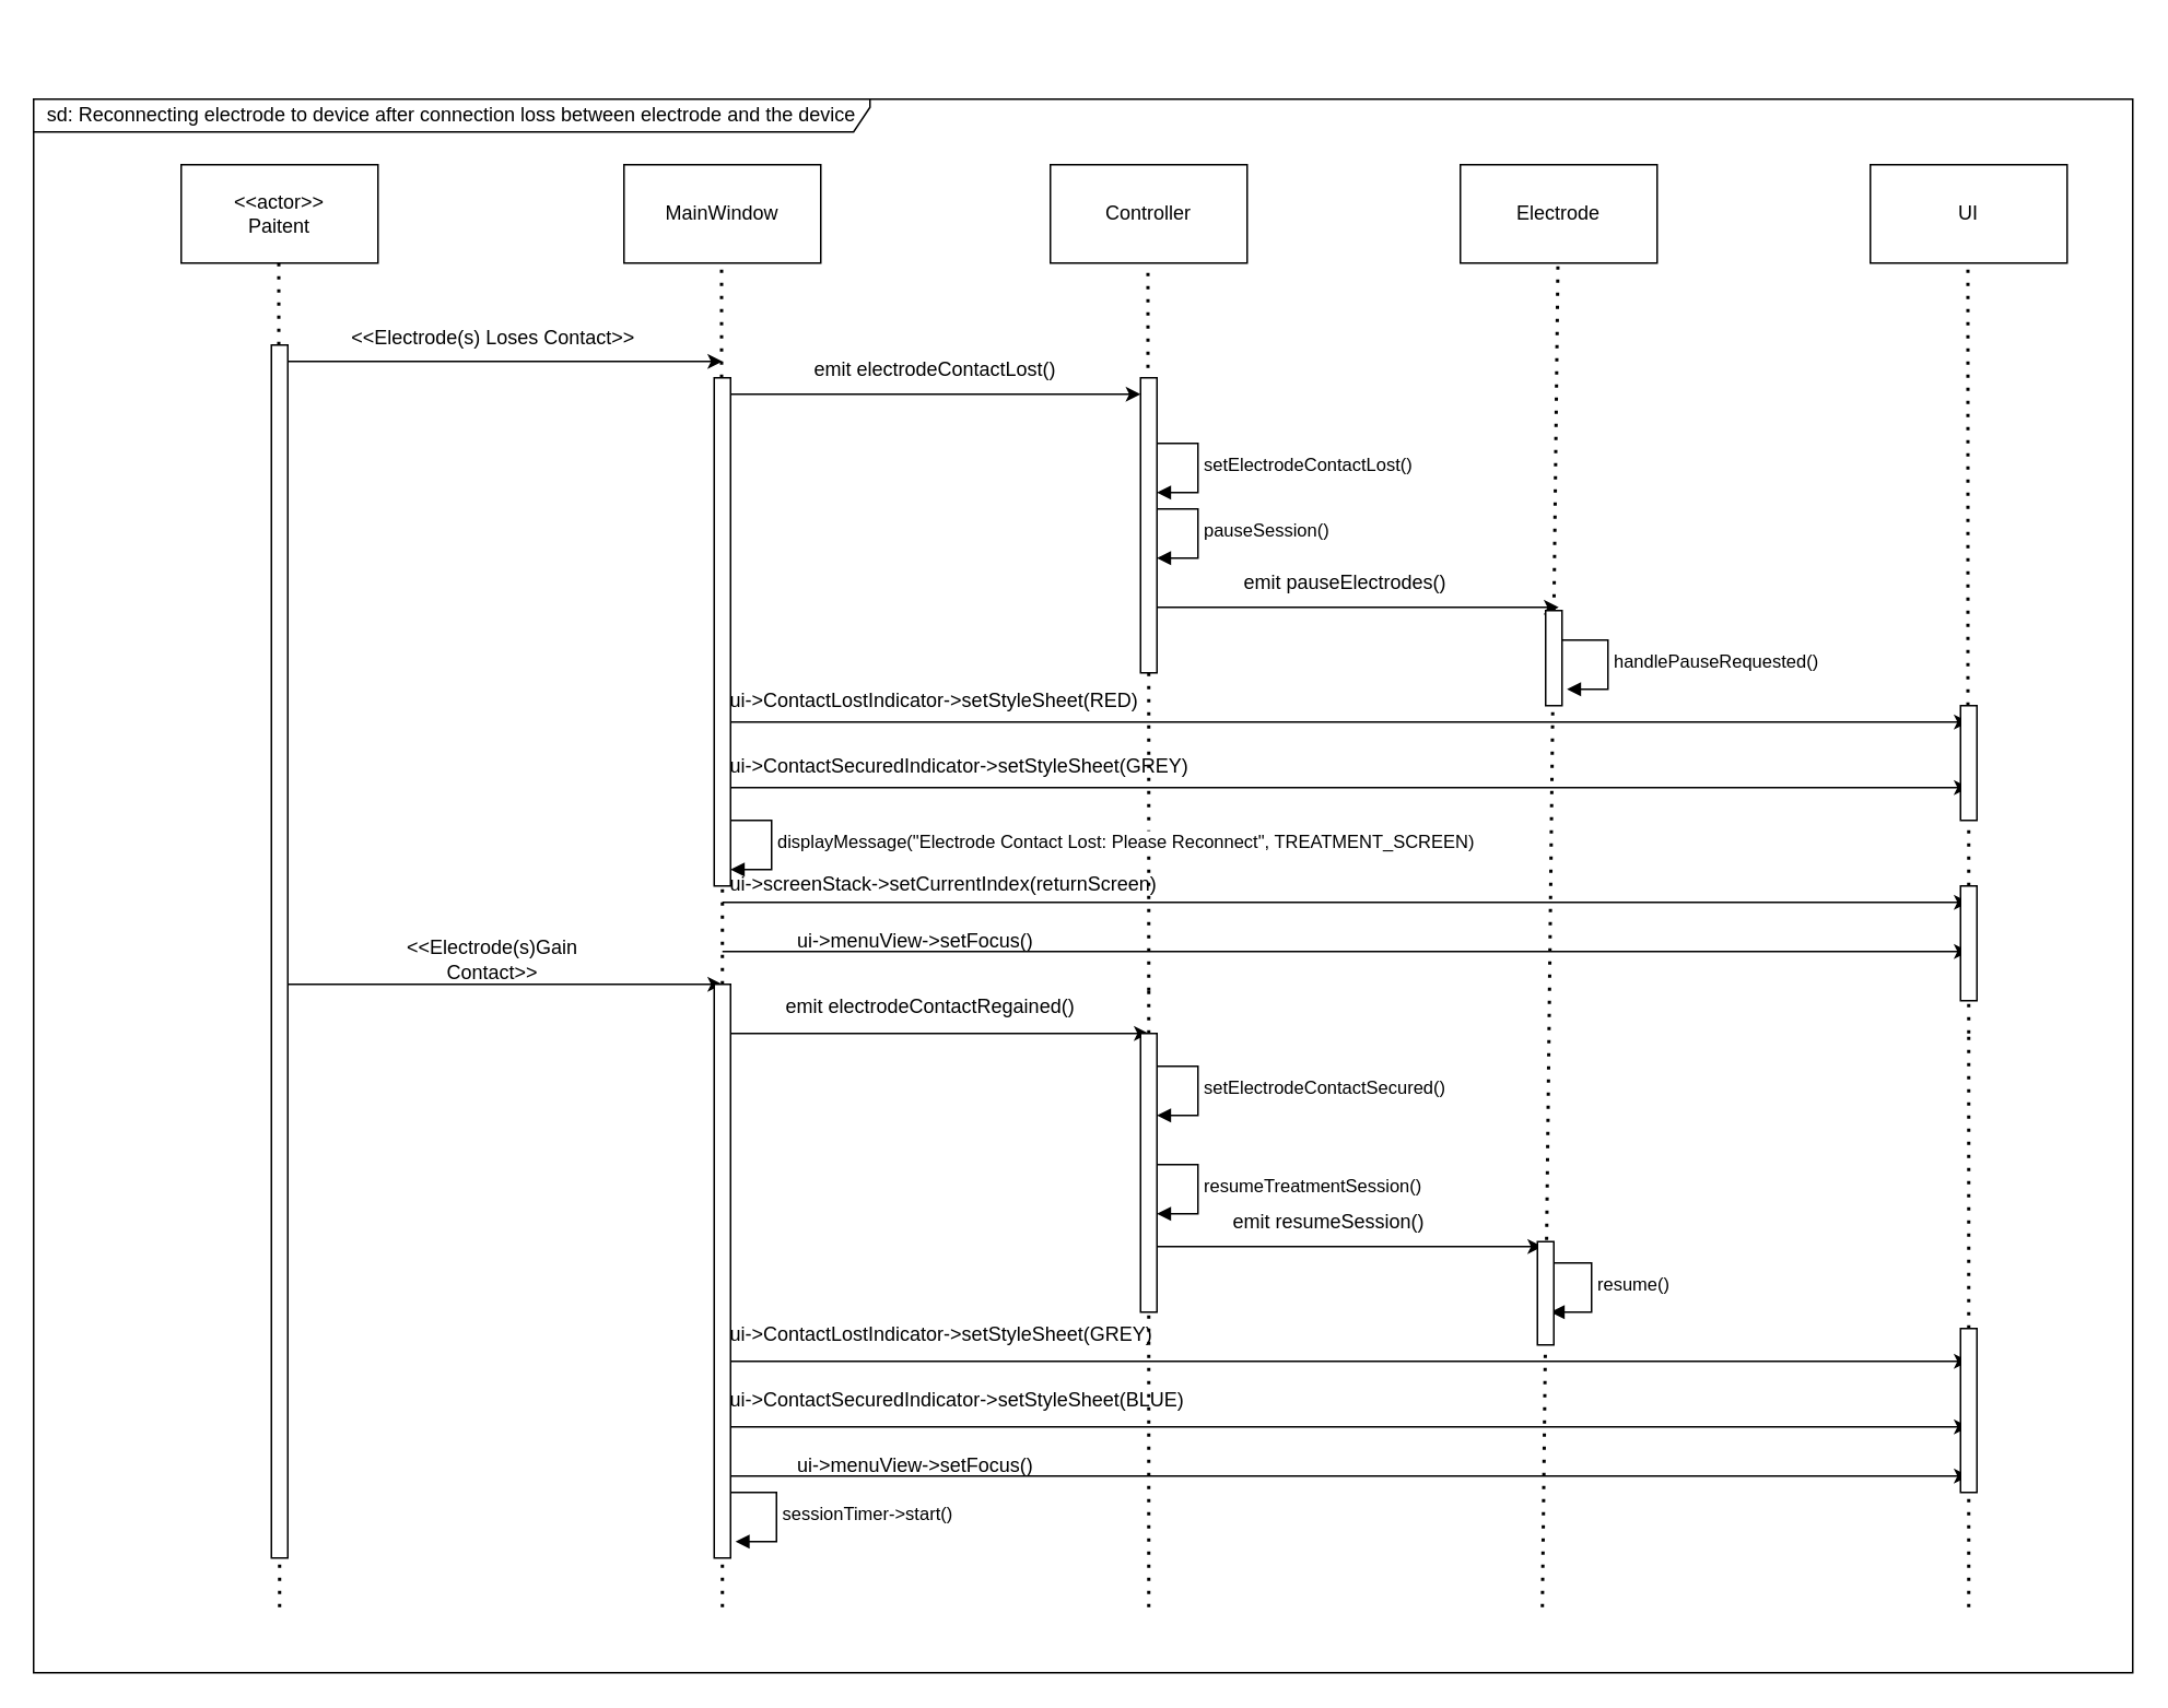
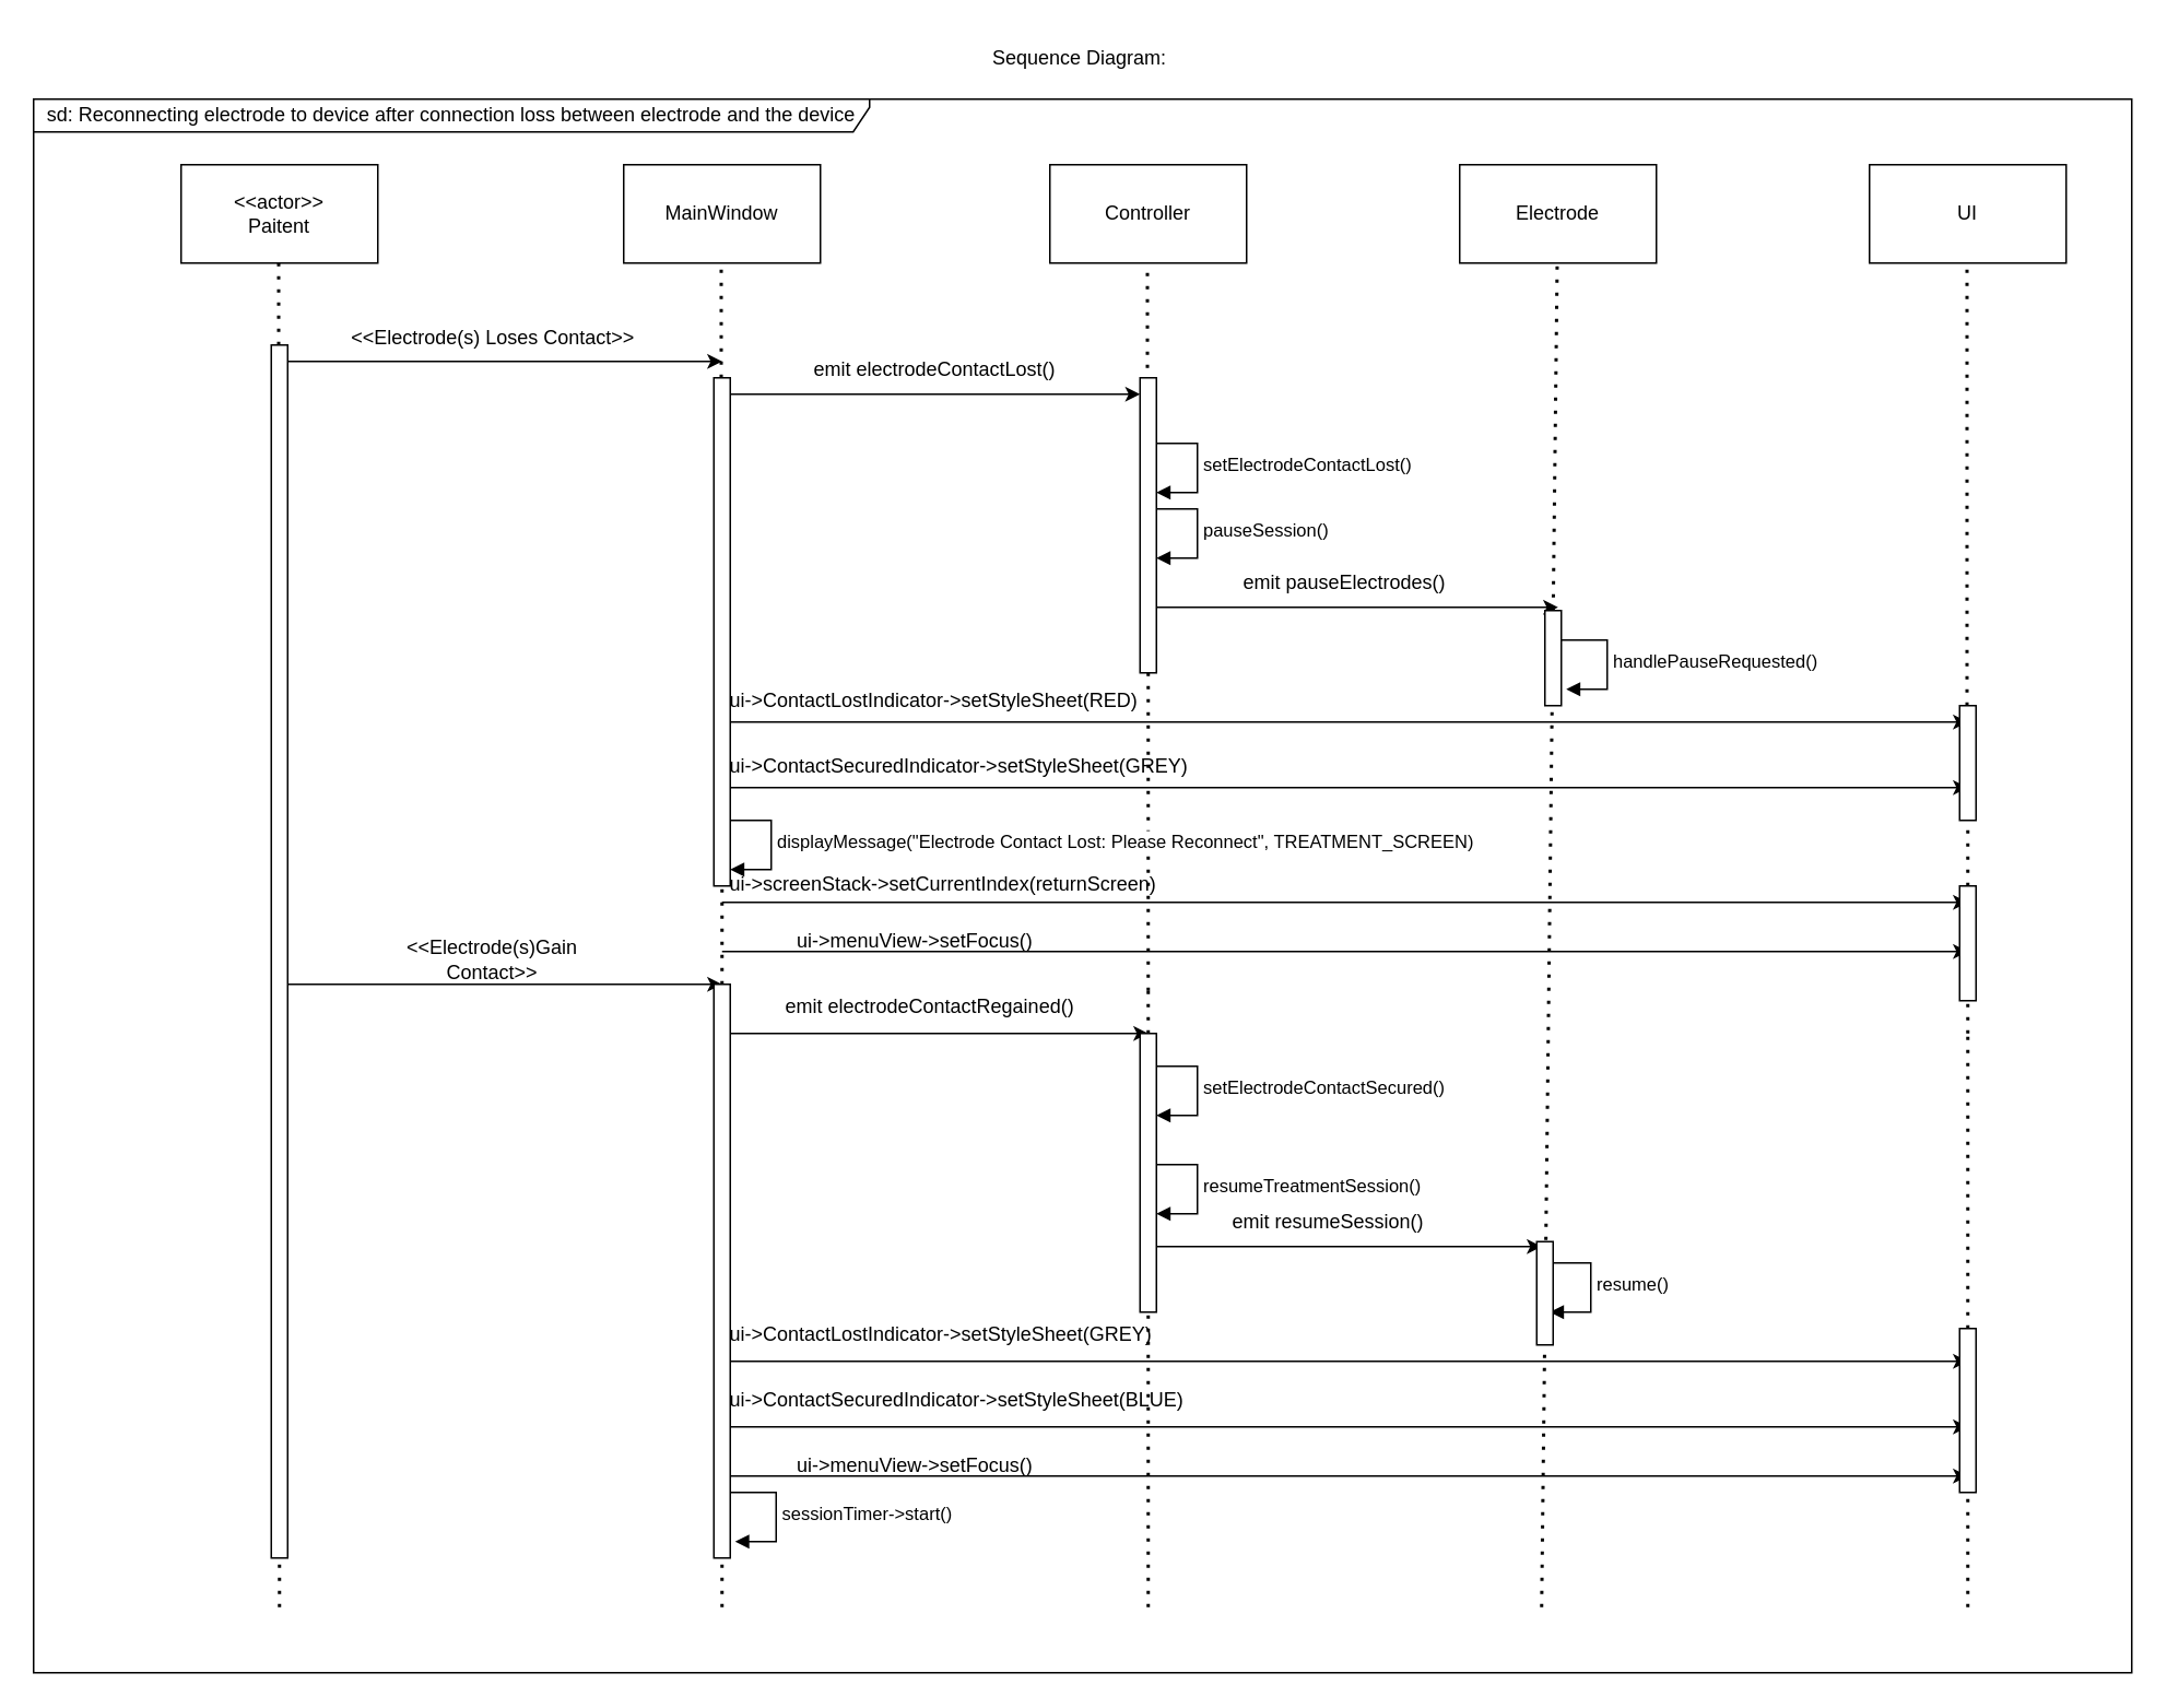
+ <mxCell id="22" value="Sequence Diagram:&amp;nbsp;" style="text;html=1;align=center;verticalAlign=middle;whiteSpace=wrap;rounded=0;" vertex="1" parent="1"><mxGeometry x="460" y="20" width="400" height="30" as="geometry" /></mxCell>
